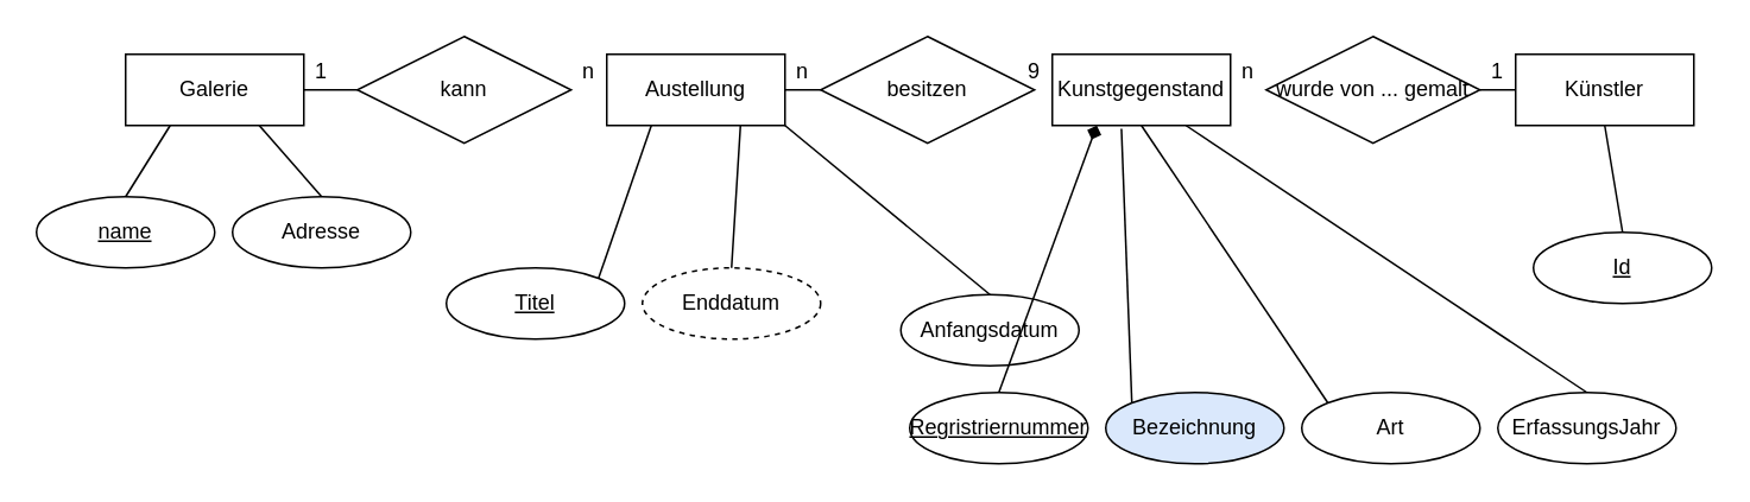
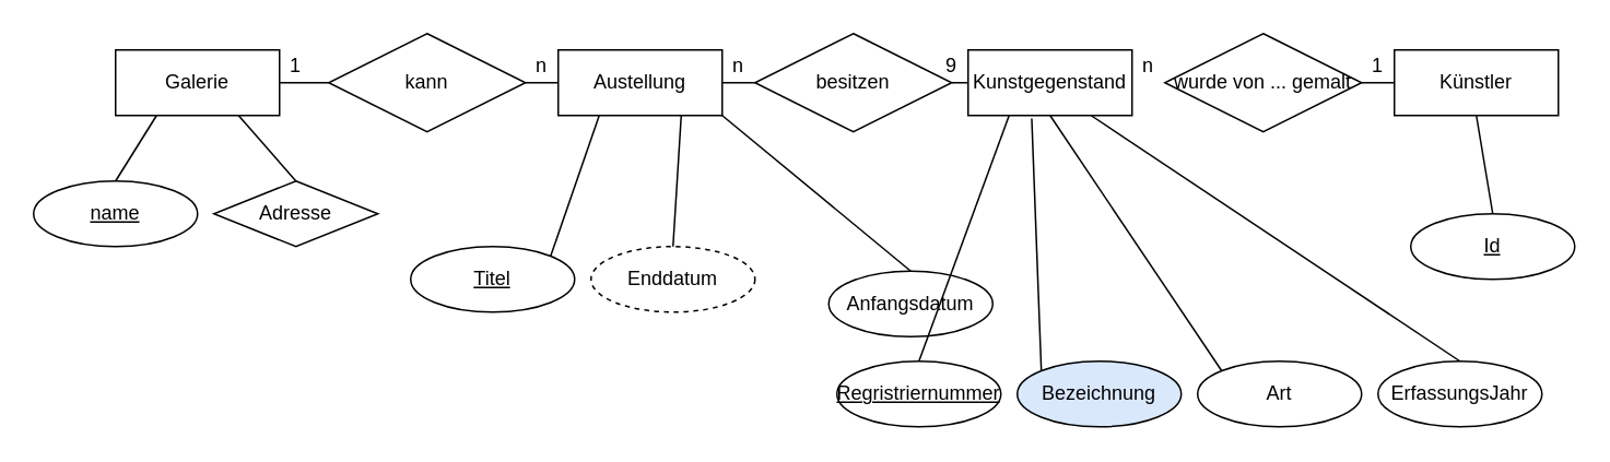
+ <mxCell id="10" value="" style="endArrow=none;html=1;exitX=1;exitY=0.5;exitDx=0;exitDy=0;entryX=0;entryY=0.5;entryDx=0;entryDy=0;" edge="1" parent="1" source="6" target="3"><mxGeometry width="50" height="50" relative="1" as="geometry"><mxPoint x="400" y="160" as="sourcePoint" /><mxPoint x="450" y="110" as="targetPoint" /></mxGeometry></mxCell>
+ <mxCell id="12" value="" style="endArrow=none;html=1;exitX=0;exitY=0.5;exitDx=0;exitDy=0;entryX=1;entryY=0.5;entryDx=0;entryDy=0;" edge="1" parent="1" source="4" target="7"><mxGeometry width="50" height="50" relative="1" as="geometry"><mxPoint x="400" y="160" as="sourcePoint" /><mxPoint x="450" y="110" as="targetPoint" /></mxGeometry></mxCell>
- <mxCell id="34" value="" style="endArrow=diamond;html=1;exitX=0.5;exitY=0;exitDx=0;exitDy=0;entryX=0.25;entryY=1;entryDx=0;entryDy=0;" edge="1" parent="1" source="30" target="4"><mxGeometry width="50" height="50" relative="1" as="geometry"><mxPoint x="590" y="160" as="sourcePoint" /><mxPoint x="640" y="110" as="targetPoint" /></mxGeometry></mxCell>
+ <mxCell id="34" value="" style="endArrow=none;html=1;exitX=0.5;exitY=0;exitDx=0;exitDy=0;entryX=0.25;entryY=1;entryDx=0;entryDy=0;" edge="1" parent="1" source="30" target="4"><mxGeometry width="50" height="50" relative="1" as="geometry"><mxPoint x="590" y="160" as="sourcePoint" /><mxPoint x="640" y="110" as="targetPoint" /></mxGeometry></mxCell>
- <mxCell id="15" value="Adresse" style="ellipse;whiteSpace=wrap;html=1;align=center;" vertex="1" parent="1"><mxGeometry x="130" y="110" width="100" height="40" as="geometry" /></mxCell>
+ <mxCell id="15" value="Adresse" style="rhombus;whiteSpace=wrap;html=1;align=center;" vertex="1" parent="1"><mxGeometry x="130" y="110" width="100" height="40" as="geometry" /></mxCell>
